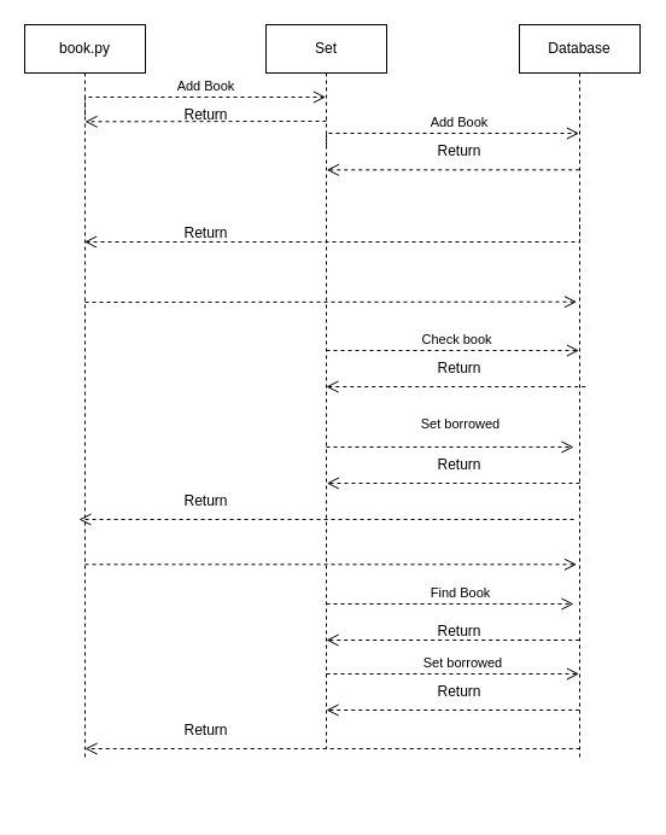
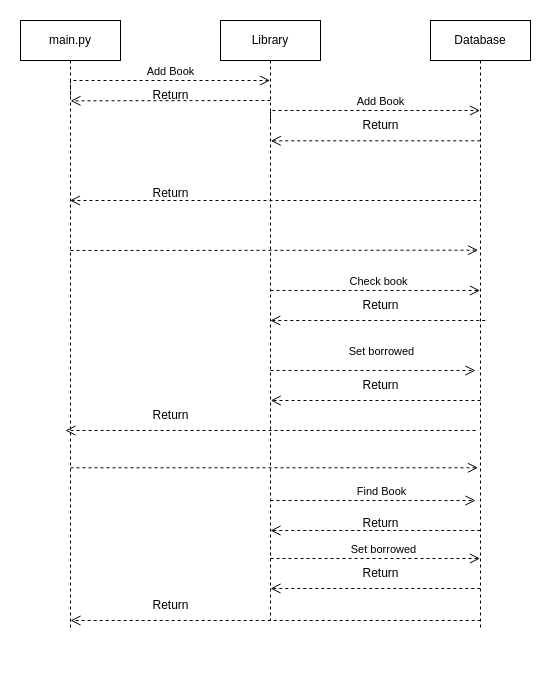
- <mxCell id="2" value="book.py" style="shape=umlLifeline;perimeter=lifelinePerimeter;whiteSpace=wrap;html=1;container=0;dropTarget=0;collapsible=0;recursiveResize=0;outlineConnect=0;portConstraint=eastwest;newEdgeStyle={&quot;edgeStyle&quot;:&quot;elbowEdgeStyle&quot;,&quot;elbow&quot;:&quot;vertical&quot;,&quot;curved&quot;:0,&quot;rounded&quot;:0};" parent="1" vertex="1"><mxGeometry x="20" y="20" width="100" height="610" as="geometry" /></mxCell>
+ <mxCell id="2" value="main.py" style="shape=umlLifeline;perimeter=lifelinePerimeter;whiteSpace=wrap;html=1;container=0;dropTarget=0;collapsible=0;recursiveResize=0;outlineConnect=0;portConstraint=eastwest;newEdgeStyle={&quot;edgeStyle&quot;:&quot;elbowEdgeStyle&quot;,&quot;elbow&quot;:&quot;vertical&quot;,&quot;curved&quot;:0,&quot;rounded&quot;:0};" parent="1" vertex="1"><mxGeometry x="20" y="20" width="100" height="610" as="geometry" /></mxCell>
- <mxCell id="5" value="Set" style="shape=umlLifeline;perimeter=lifelinePerimeter;whiteSpace=wrap;html=1;container=0;dropTarget=0;collapsible=0;recursiveResize=0;outlineConnect=0;portConstraint=eastwest;newEdgeStyle={&quot;edgeStyle&quot;:&quot;elbowEdgeStyle&quot;,&quot;elbow&quot;:&quot;vertical&quot;,&quot;curved&quot;:0,&quot;rounded&quot;:0};" parent="1" vertex="1"><mxGeometry x="220" y="20" width="100" height="600" as="geometry" /></mxCell>
+ <mxCell id="5" value="Library" style="shape=umlLifeline;perimeter=lifelinePerimeter;whiteSpace=wrap;html=1;container=0;dropTarget=0;collapsible=0;recursiveResize=0;outlineConnect=0;portConstraint=eastwest;newEdgeStyle={&quot;edgeStyle&quot;:&quot;elbowEdgeStyle&quot;,&quot;elbow&quot;:&quot;vertical&quot;,&quot;curved&quot;:0,&quot;rounded&quot;:0};" parent="1" vertex="1"><mxGeometry x="220" y="20" width="100" height="600" as="geometry" /></mxCell>
